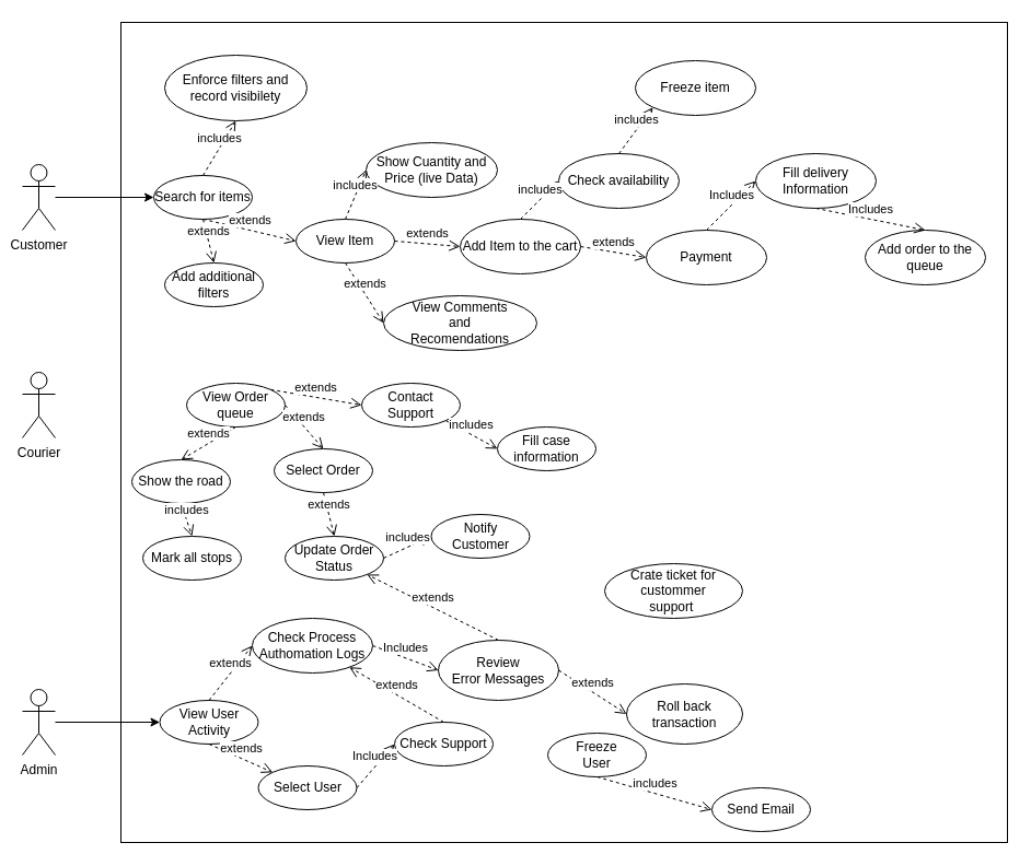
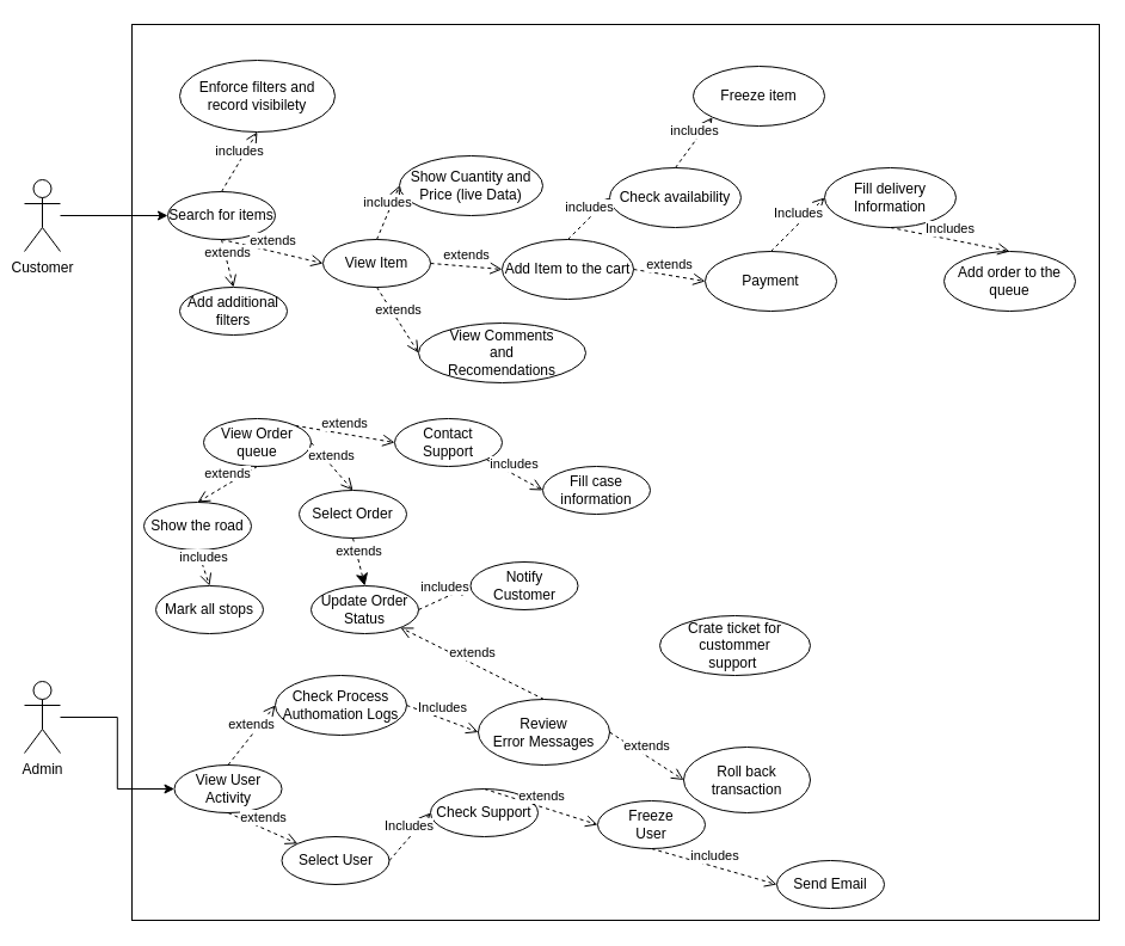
- <mxCell id="5" value="Courier" style="shape=umlActor;verticalLabelPosition=bottom;verticalAlign=top;html=1;outlineConnect=0;" vertex="1" parent="1"><mxGeometry x="20" y="340" width="30" height="60" as="geometry" /></mxCell>
- <mxCell id="39" value="extends" style="html=1;verticalAlign=bottom;endArrow=open;dashed=1;endSize=8;curved=0;rounded=0;exitX=0.5;exitY=1;exitDx=0;exitDy=0;entryX=0.5;entryY=0;entryDx=0;entryDy=0;" edge="1" parent="1" source="36" target="38"><mxGeometry x="-0.005" relative="1" as="geometry"><mxPoint x="270" y="380" as="sourcePoint" /><mxPoint x="325" y="390" as="targetPoint" /><mxPoint as="offset" /></mxGeometry></mxCell>
+ <mxCell id="39" value="extends" style="html=1;verticalAlign=bottom;endArrow=classic;dashed=1;endSize=8;curved=0;rounded=0;exitX=0.5;exitY=1;exitDx=0;exitDy=0;entryX=0.5;entryY=0;entryDx=0;entryDy=0;" edge="1" parent="1" source="36" target="38"><mxGeometry x="-0.005" relative="1" as="geometry"><mxPoint x="270" y="380" as="sourcePoint" /><mxPoint x="325" y="390" as="targetPoint" /><mxPoint as="offset" /></mxGeometry></mxCell>
- <mxCell id="57" value="extends" style="html=1;verticalAlign=bottom;endArrow=open;dashed=1;endSize=8;curved=0;rounded=0;exitX=0.5;exitY=0;exitDx=0;exitDy=0;" edge="1" parent="1" source="50" target="46"><mxGeometry relative="1" as="geometry"><mxPoint x="211" y="700" as="sourcePoint" /><mxPoint x="261" y="740" as="targetPoint" /></mxGeometry></mxCell>
+ <mxCell id="57" value="extends" style="html=1;verticalAlign=bottom;endArrow=open;dashed=1;endSize=8;curved=0;rounded=0;exitX=0.5;exitY=0;exitDx=0;exitDy=0;entryX=0;entryY=0.5;entryDx=0;entryDy=0;" edge="1" parent="1" source="50" target="51"><mxGeometry relative="1" as="geometry"><mxPoint x="211" y="700" as="sourcePoint" /><mxPoint x="261" y="740" as="targetPoint" /></mxGeometry></mxCell>
- <mxCell id="19" value="Admin" style="shape=umlActor;verticalLabelPosition=bottom;verticalAlign=top;html=1;outlineConnect=0;" vertex="1" parent="1"><mxGeometry x="20" y="630" width="30" height="60" as="geometry" /></mxCell>
+ <mxCell id="19" value="Admin" style="shape=umlActor;verticalLabelPosition=bottom;verticalAlign=top;html=1;outlineConnect=0;" vertex="1" parent="1"><mxGeometry x="20" y="570" width="30" height="60" as="geometry" /></mxCell>
